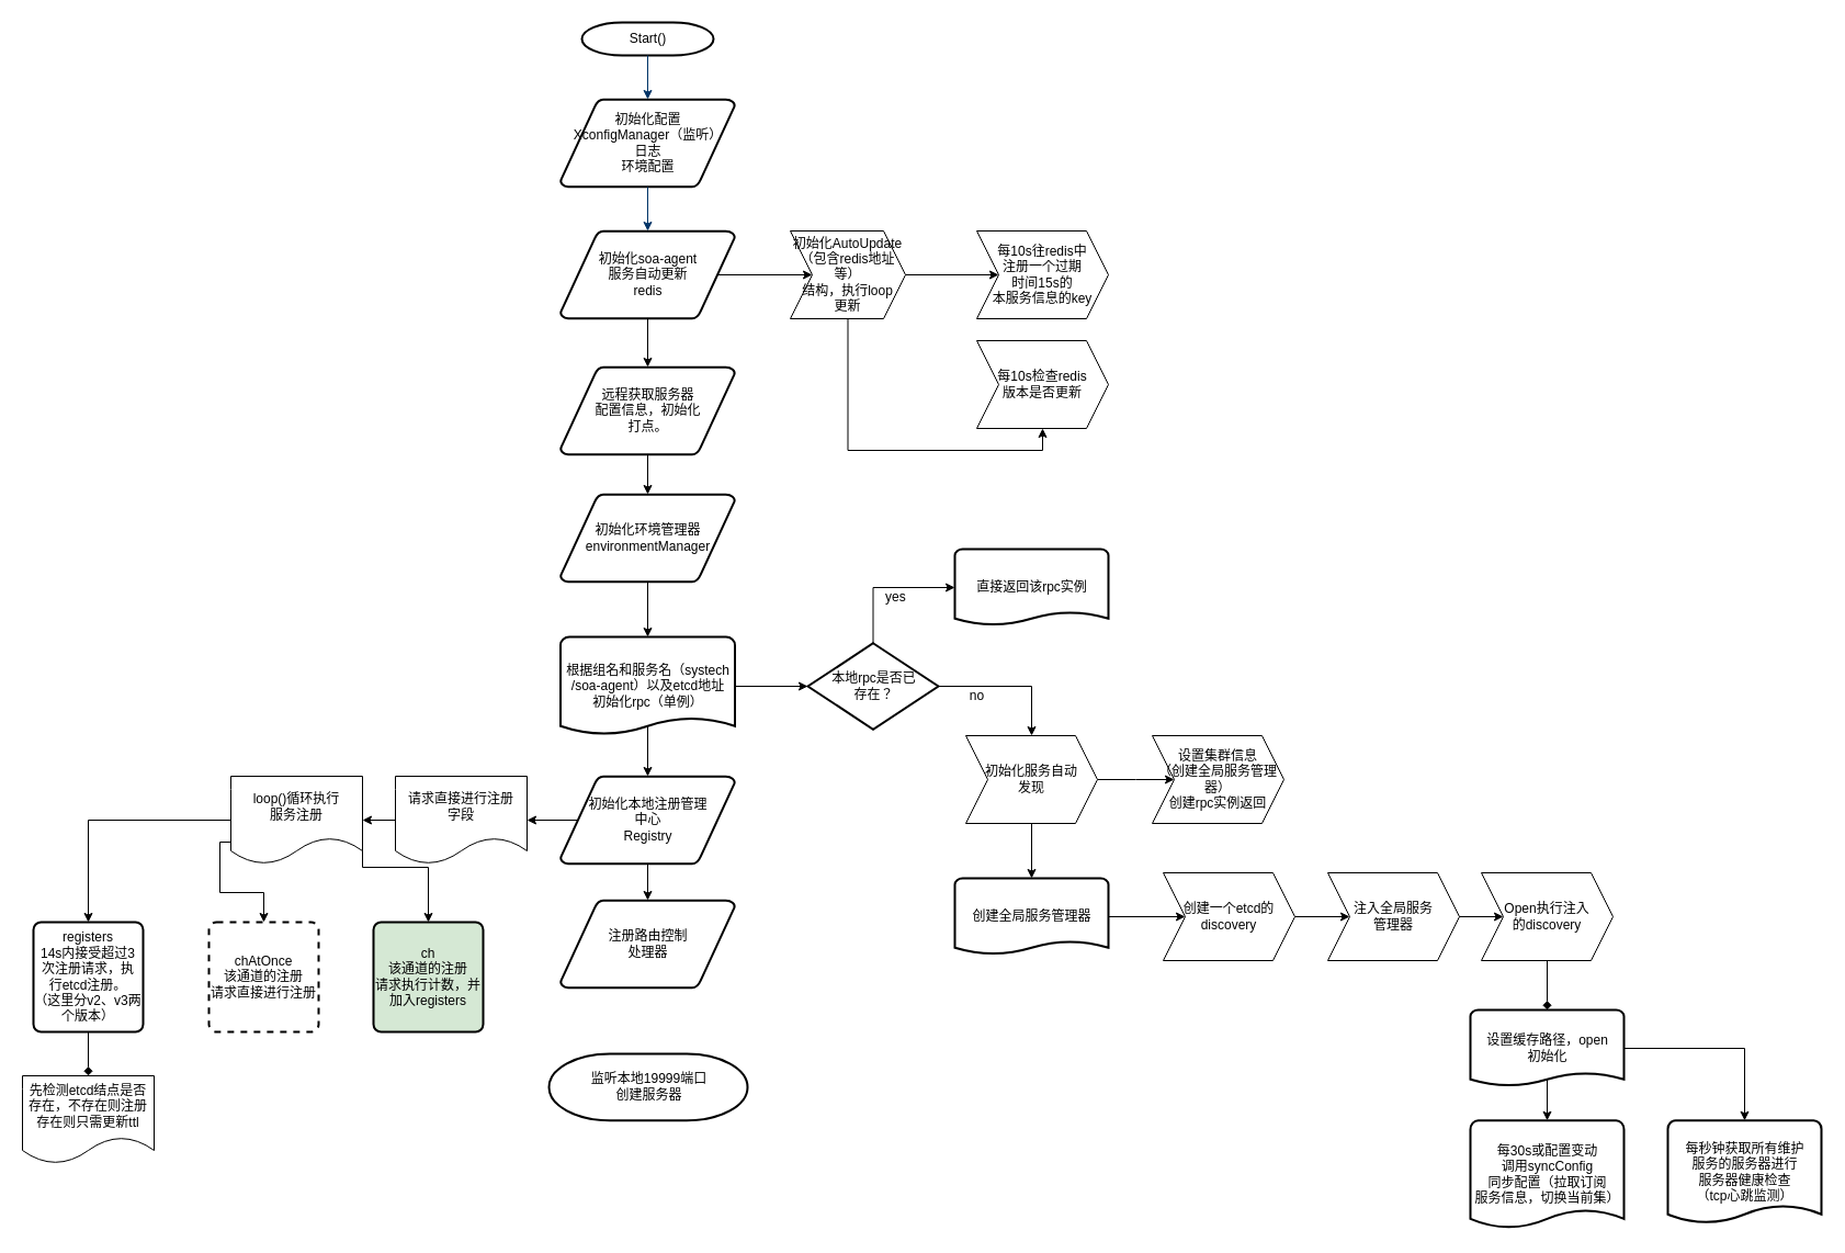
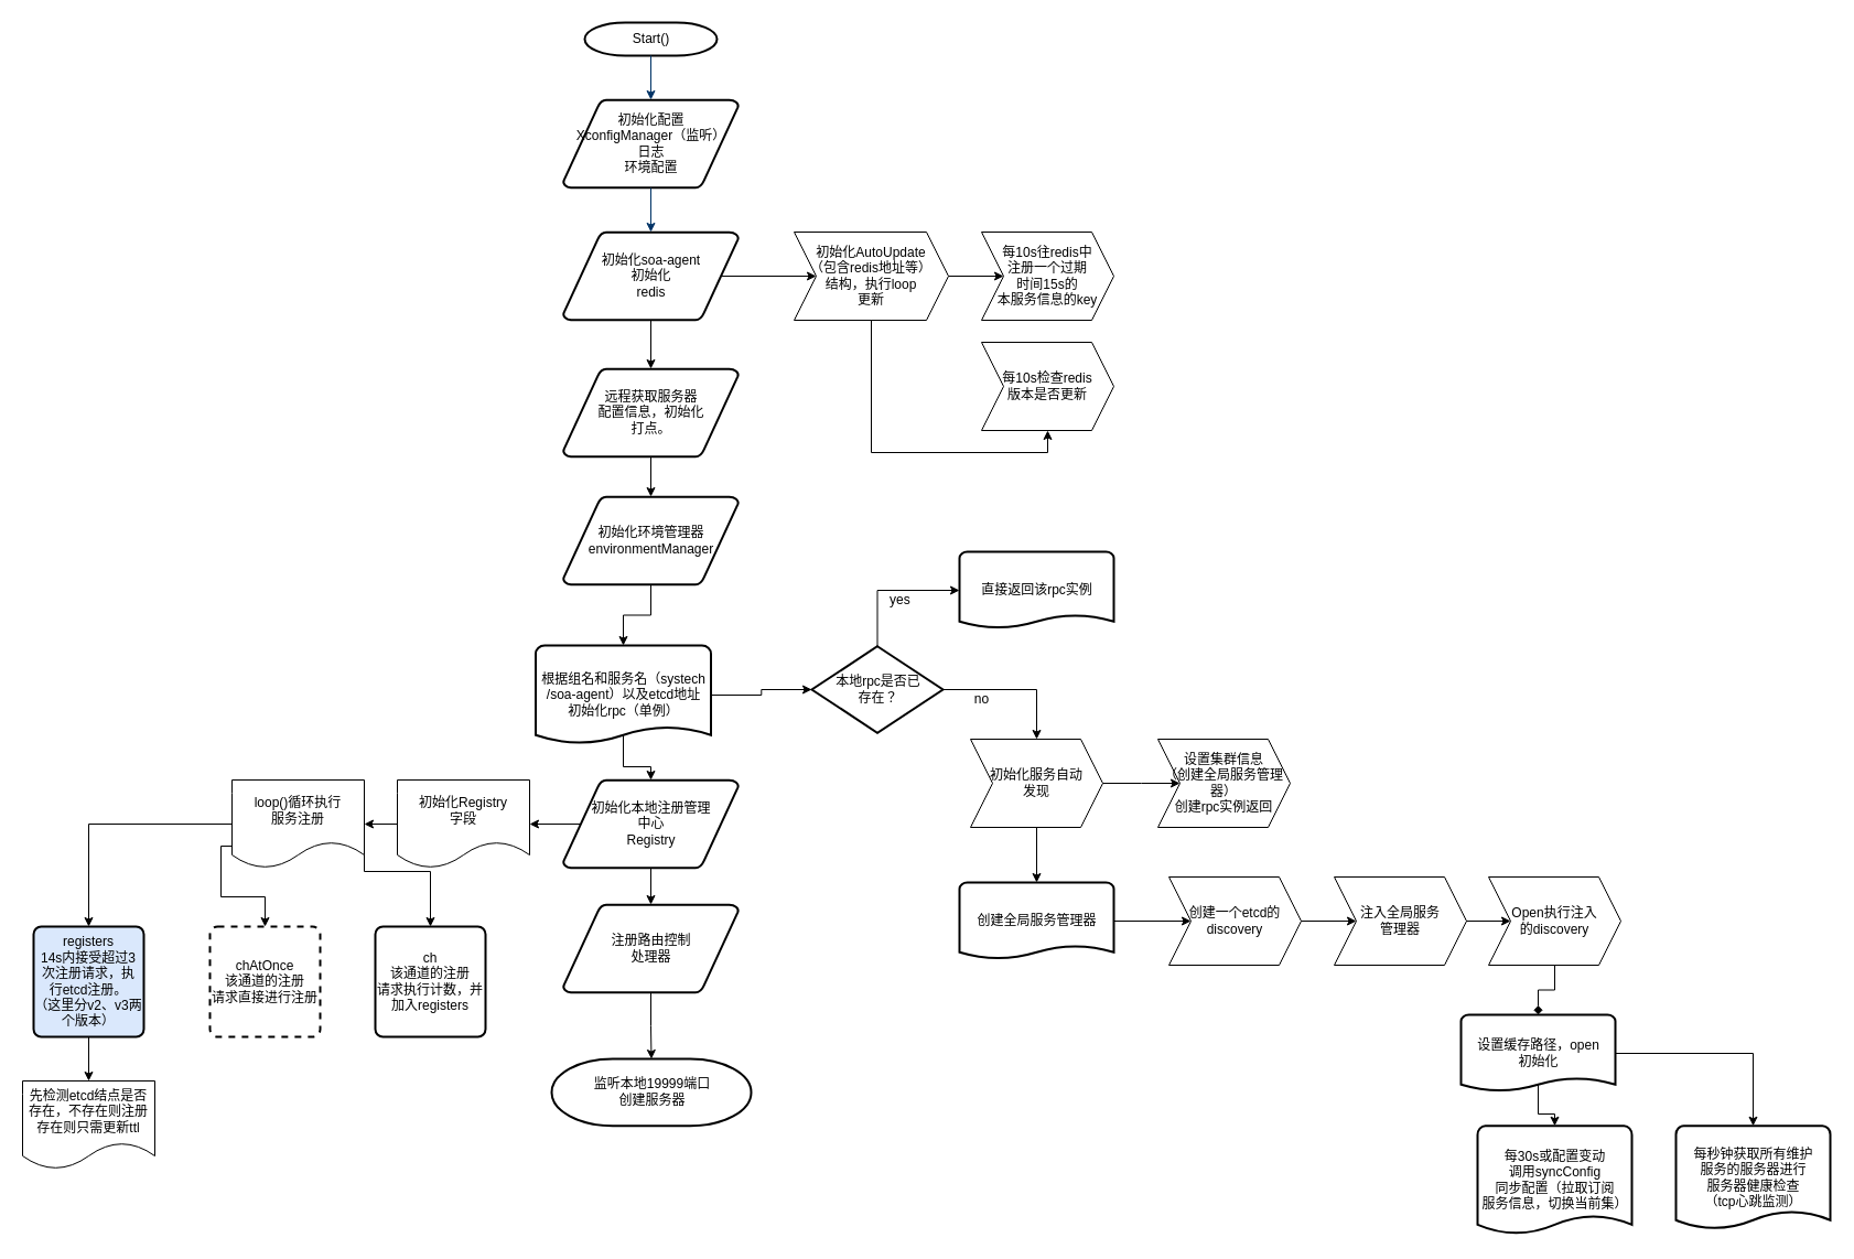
- <mxCell id="8" value="初始化soa-agent&lt;br&gt;服务自动更新&lt;br&gt;redis" style="shape=mxgraph.flowchart.data;strokeWidth=2;gradientColor=none;gradientDirection=north;fontStyle=0;html=1;" parent="1" vertex="1"><mxGeometry x="510.5" y="210" width="159" height="80" as="geometry" /></mxCell>
+ <mxCell id="8" value="初始化soa-agent&lt;br&gt;初始化&lt;br&gt;redis" style="shape=mxgraph.flowchart.data;strokeWidth=2;gradientColor=none;gradientDirection=north;fontStyle=0;html=1;" parent="1" vertex="1"><mxGeometry x="510.5" y="210" width="159" height="80" as="geometry" /></mxCell>
- <mxCell id="24" value="初始化AutoUpdate&lt;br&gt;（包含redis地址等）&lt;br&gt;结构，执行loop&lt;br&gt;更新" style="shape=step;perimeter=stepPerimeter;whiteSpace=wrap;html=1;fixedSize=1;" vertex="1" parent="1"><mxGeometry x="720" y="210" width="105" height="80" as="geometry" /></mxCell>
+ <mxCell id="24" value="初始化AutoUpdate&lt;br&gt;（包含redis地址等）&lt;br&gt;结构，执行loop&lt;br&gt;更新" style="shape=step;perimeter=stepPerimeter;whiteSpace=wrap;html=1;fixedSize=1;" vertex="1" parent="1"><mxGeometry x="720" y="210" width="140" height="80" as="geometry" /></mxCell>
- <mxCell id="18" value="根据组名和服务名（systech&lt;br&gt;/soa-agent）以及etcd地址&lt;br&gt;初始化rpc（单例）" style="shape=mxgraph.flowchart.document;strokeWidth=2;gradientColor=none;gradientDirection=north;fontStyle=0;html=1;" parent="1" vertex="1"><mxGeometry x="510.5" y="580" width="159" height="90" as="geometry" /></mxCell>
+ <mxCell id="18" value="根据组名和服务名（systech&lt;br&gt;/soa-agent）以及etcd地址&lt;br&gt;初始化rpc（单例）" style="shape=mxgraph.flowchart.document;strokeWidth=2;gradientColor=none;gradientDirection=north;fontStyle=0;html=1;" parent="1" vertex="1"><mxGeometry x="485.5" y="585" width="159" height="90" as="geometry" /></mxCell>
- <mxCell id="50" value="请求直接进行注册&lt;br&gt;字段" style="shape=document;whiteSpace=wrap;html=1;boundedLbl=1;" vertex="1" parent="1"><mxGeometry x="360" y="707" width="120" height="80" as="geometry" /></mxCell>
+ <mxCell id="50" value="初始化Registry&lt;br&gt;字段" style="shape=document;whiteSpace=wrap;html=1;boundedLbl=1;" vertex="1" parent="1"><mxGeometry x="360" y="707" width="120" height="80" as="geometry" /></mxCell>
- <mxCell id="57" value="registers&lt;br&gt;14s内接受超过3次注册请求，执&lt;br&gt;行etcd注册。&lt;br&gt;（这里分v2、v3两个版本）" style="rounded=1;whiteSpace=wrap;html=1;absoluteArcSize=1;arcSize=14;strokeWidth=2;" vertex="1" parent="1"><mxGeometry x="30" y="840" width="100" height="100" as="geometry" /></mxCell>
+ <mxCell id="57" value="registers&lt;br&gt;14s内接受超过3次注册请求，执&lt;br&gt;行etcd注册。&lt;br&gt;（这里分v2、v3两个版本）" style="rounded=1;whiteSpace=wrap;html=1;absoluteArcSize=1;arcSize=14;strokeWidth=2;fillColor=#dae8fc;" vertex="1" parent="1"><mxGeometry x="30" y="840" width="100" height="100" as="geometry" /></mxCell>
- <mxCell id="60" value="ch&lt;br&gt;该通道的注册&lt;br&gt;请求执行计数，并加入registers" style="rounded=1;whiteSpace=wrap;html=1;absoluteArcSize=1;arcSize=14;strokeWidth=2;fillColor=#d5e8d4;" vertex="1" parent="1"><mxGeometry x="340" y="840" width="100" height="100" as="geometry" /></mxCell>
+ <mxCell id="60" value="ch&lt;br&gt;该通道的注册&lt;br&gt;请求执行计数，并加入registers" style="rounded=1;whiteSpace=wrap;html=1;absoluteArcSize=1;arcSize=14;strokeWidth=2;" vertex="1" parent="1"><mxGeometry x="340" y="840" width="100" height="100" as="geometry" /></mxCell>
+ <mxCell id="33" style="edgeStyle=orthogonalEdgeStyle;rounded=0;orthogonalLoop=1;jettySize=auto;html=1;exitX=0.5;exitY=1;exitDx=0;exitDy=0;exitPerimeter=0;entryX=0.5;entryY=0;entryDx=0;entryDy=0;entryPerimeter=0;" edge="1" parent="1" source="34" target="35"><mxGeometry relative="1" as="geometry" /></mxCell>
- <mxCell id="41" value="设置缓存路径，open&lt;br&gt;初始化" style="shape=mxgraph.flowchart.document;strokeWidth=2;gradientColor=none;gradientDirection=north;fontStyle=0;html=1;" vertex="1" parent="1"><mxGeometry x="1340" y="920" width="140" height="70" as="geometry" /></mxCell>
+ <mxCell id="41" value="设置缓存路径，open&lt;br&gt;初始化" style="shape=mxgraph.flowchart.document;strokeWidth=2;gradientColor=none;gradientDirection=north;fontStyle=0;html=1;" vertex="1" parent="1"><mxGeometry x="1325" y="920" width="140" height="70" as="geometry" /></mxCell>
- <mxCell id="56" style="edgeStyle=orthogonalEdgeStyle;rounded=0;orthogonalLoop=1;jettySize=auto;html=1;exitX=0.5;exitY=1;exitDx=0;exitDy=0;entryX=0.5;entryY=0;entryDx=0;entryDy=0;endArrow=diamond;" edge="1" parent="1" source="57" target="58"><mxGeometry relative="1" as="geometry" /></mxCell>
+ <mxCell id="56" style="edgeStyle=orthogonalEdgeStyle;rounded=0;orthogonalLoop=1;jettySize=auto;html=1;exitX=0.5;exitY=1;exitDx=0;exitDy=0;entryX=0.5;entryY=0;entryDx=0;entryDy=0;" edge="1" parent="1" source="57" target="58"><mxGeometry relative="1" as="geometry" /></mxCell>
